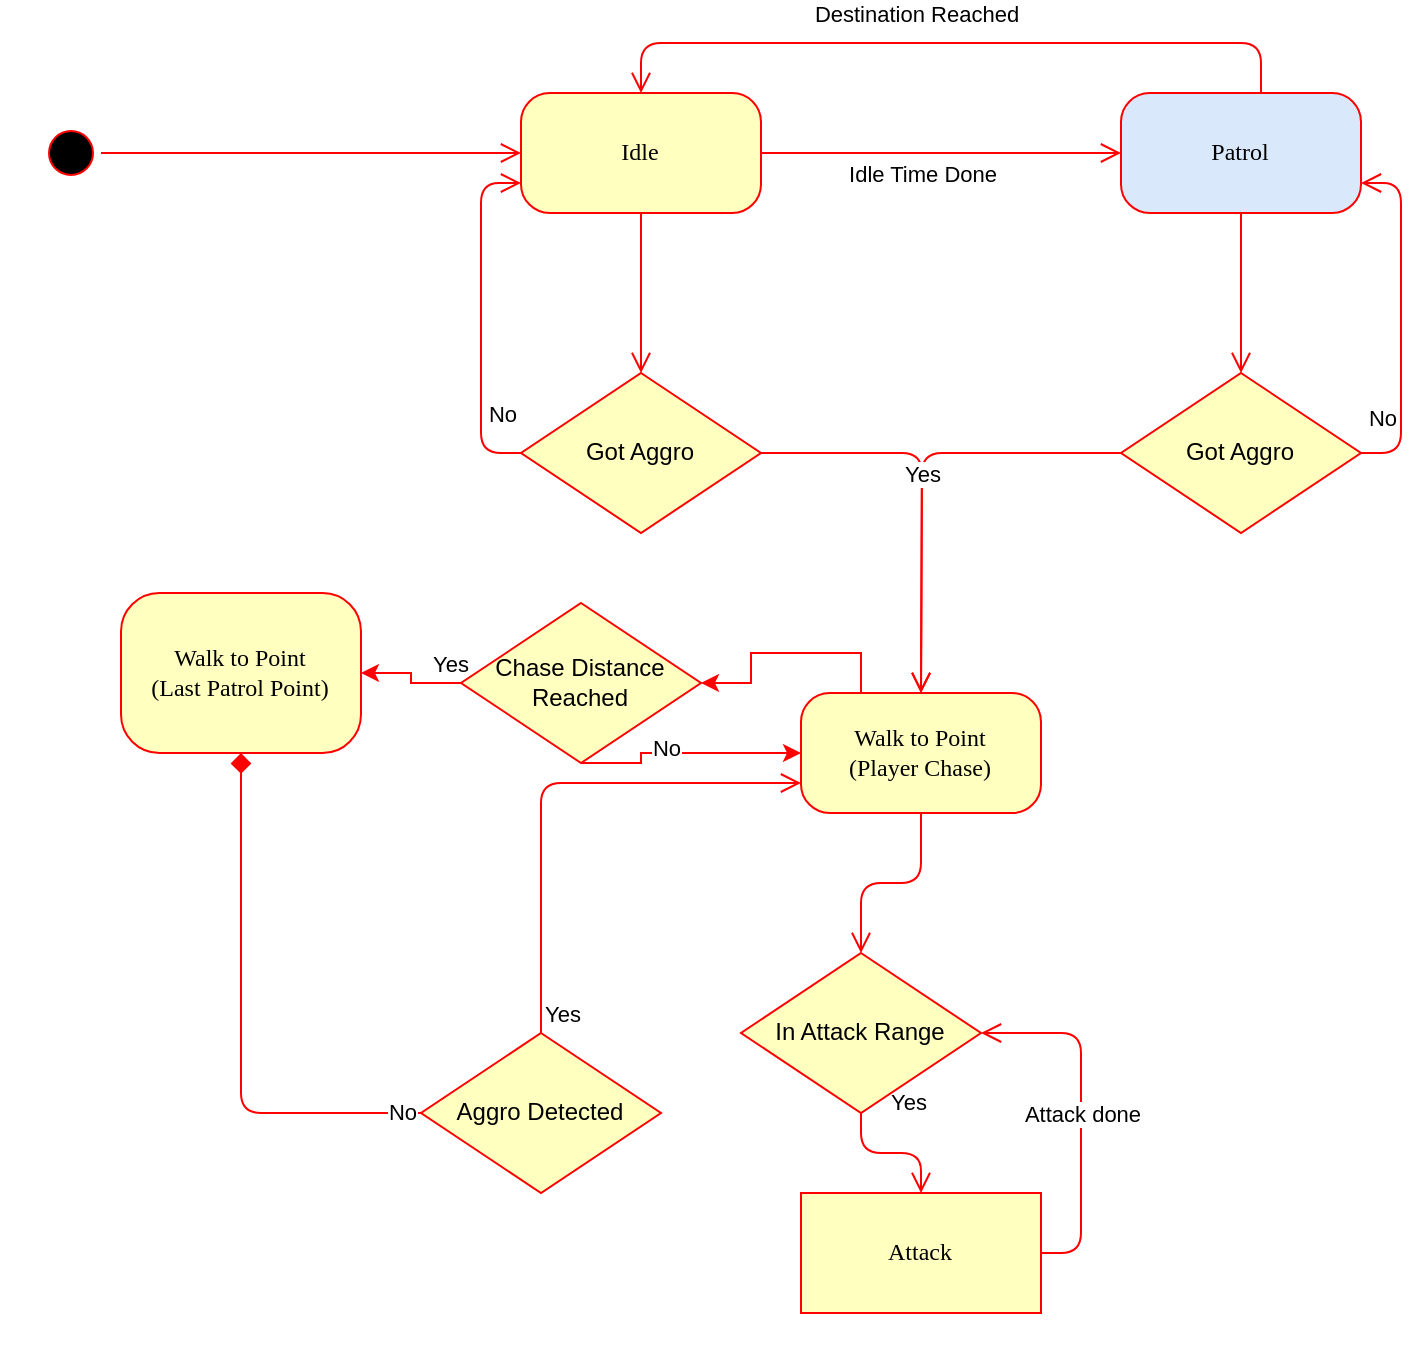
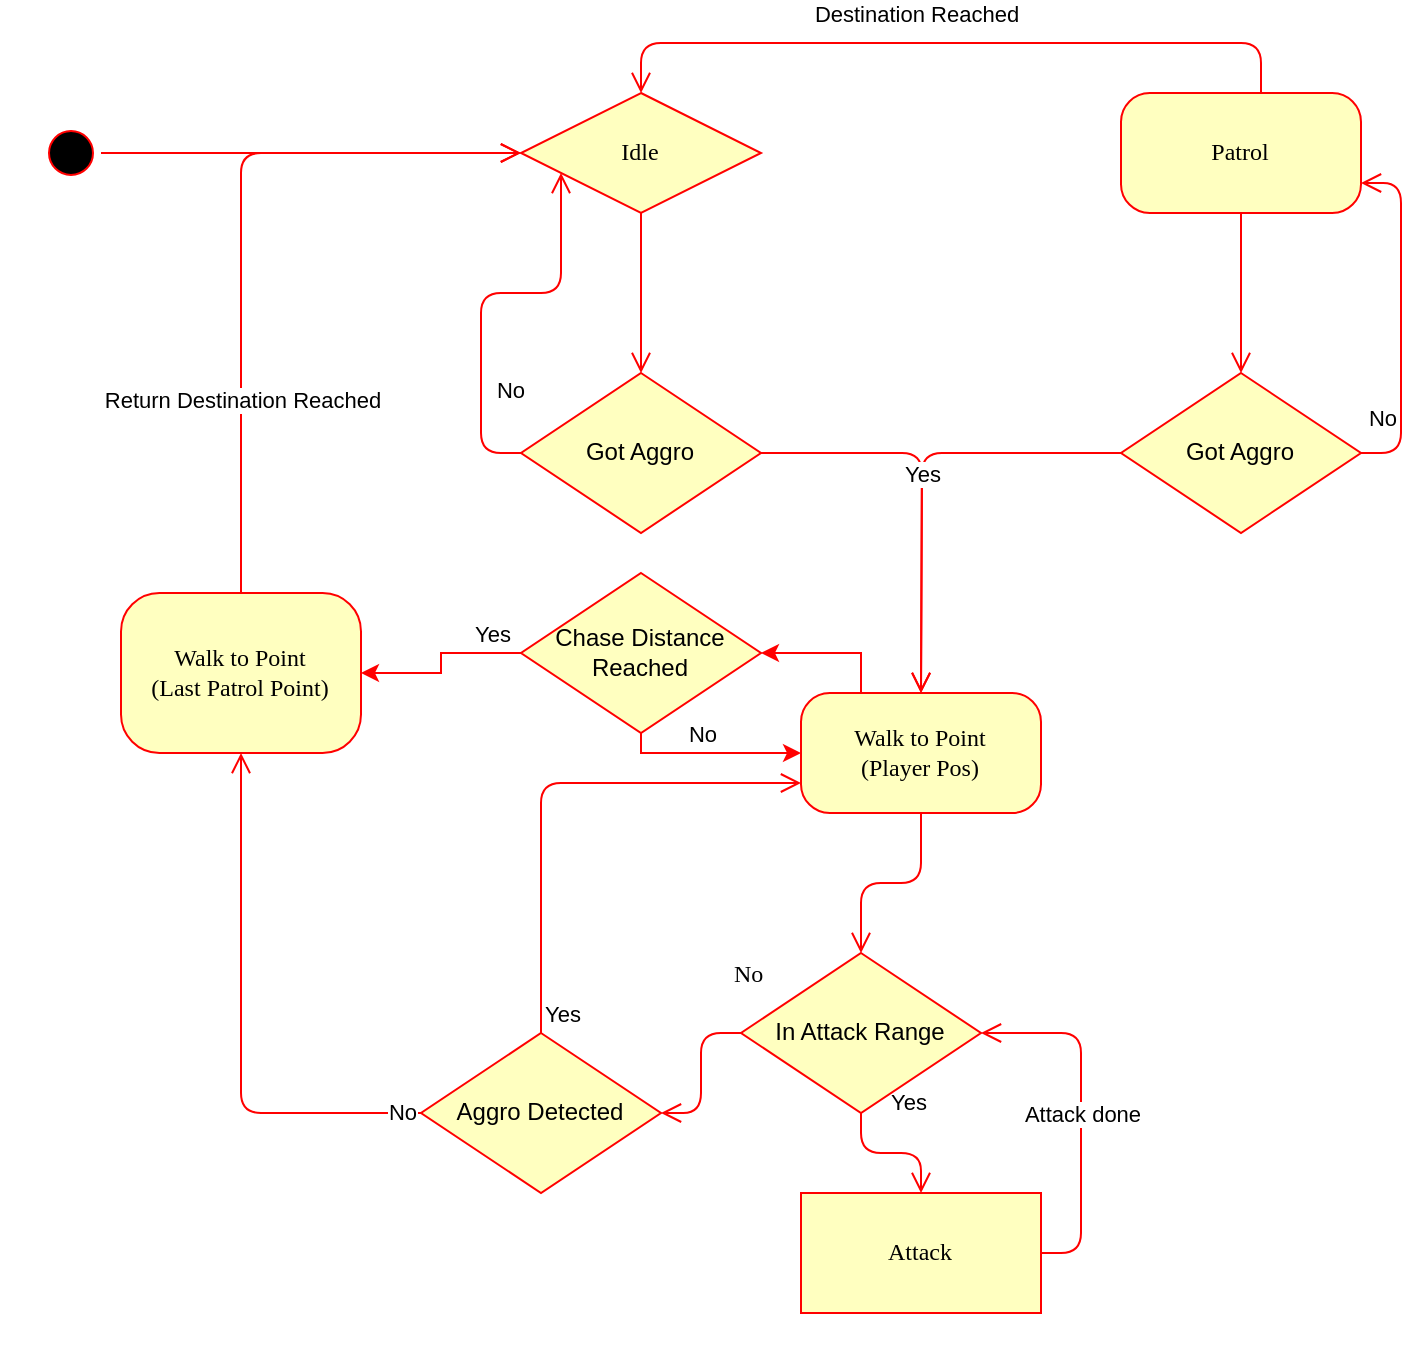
- <mxCell id="6" value="Idle" style="rounded=1;whiteSpace=wrap;html=1;arcSize=24;fillColor=#ffffc0;strokeColor=#ff0000;shadow=0;comic=0;labelBackgroundColor=none;fontFamily=Verdana;fontSize=12;fontColor=#000000;align=center;" parent="1" vertex="1"><mxGeometry x="260" y="45" width="120" height="60" as="geometry" /></mxCell>
+ <mxCell id="6" value="Idle" style="rhombus;whiteSpace=wrap;html=1;arcSize=24;fillColor=#ffffc0;strokeColor=#ff0000;shadow=0;comic=0;labelBackgroundColor=none;fontFamily=Verdana;fontSize=12;fontColor=#000000;align=center;" parent="1" vertex="1"><mxGeometry x="260" y="45" width="120" height="60" as="geometry" /></mxCell>
- <mxCell id="3" style="edgeStyle=orthogonalEdgeStyle;rounded=1;orthogonalLoop=1;jettySize=auto;html=1;exitX=1;exitY=0.5;exitDx=0;exitDy=0;entryX=0;entryY=0.5;entryDx=0;entryDy=0;strokeColor=#ff0000;align=left;verticalAlign=middle;fontFamily=Verdana;fontSize=12;fontColor=default;labelBackgroundColor=none;endArrow=open;endSize=8;" parent="1" source="6" target="14" edge="1"><mxGeometry relative="1" as="geometry" /></mxCell>
- <mxCell id="4" value="Idle Time Done" style="edgeLabel;html=1;align=center;verticalAlign=middle;resizable=0;points=[];" parent="3" vertex="1" connectable="0"><mxGeometry x="-0.068" y="2" relative="1" as="geometry"><mxPoint x="-4" y="12" as="offset" /></mxGeometry></mxCell>
- <mxCell id="14" value="Patrol" style="rounded=1;whiteSpace=wrap;html=1;arcSize=24;fontColor=#000000;fillColor=#dae8fc;strokeColor=#ff0000;glass=0;shadow=0;comic=0;align=center;verticalAlign=middle;fontFamily=Verdana;fontSize=12;labelBackgroundColor=none;" parent="1" vertex="1"><mxGeometry x="560" y="45" width="120" height="60" as="geometry" /></mxCell>
+ <mxCell id="14" value="Patrol" style="rounded=1;whiteSpace=wrap;html=1;arcSize=24;fontColor=#000000;fillColor=#ffffc0;strokeColor=#ff0000;glass=0;shadow=0;comic=0;align=center;verticalAlign=middle;fontFamily=Verdana;fontSize=12;labelBackgroundColor=none;" parent="1" vertex="1"><mxGeometry x="560" y="45" width="120" height="60" as="geometry" /></mxCell>
+ <mxCell id="18" style="edgeStyle=orthogonalEdgeStyle;rounded=1;orthogonalLoop=1;jettySize=auto;html=1;exitX=0.5;exitY=0;exitDx=0;exitDy=0;entryX=0;entryY=0.5;entryDx=0;entryDy=0;strokeColor=#ff0000;align=left;verticalAlign=middle;fontFamily=Verdana;fontSize=12;fontColor=default;labelBackgroundColor=none;endArrow=open;endSize=8;" parent="1" source="20" target="6" edge="1"><mxGeometry relative="1" as="geometry" /></mxCell>
+ <mxCell id="19" value="Return Destination Reached" style="edgeLabel;html=1;align=center;verticalAlign=middle;resizable=0;points=[];" parent="18" vertex="1" connectable="0"><mxGeometry x="-0.429" y="-1" relative="1" as="geometry"><mxPoint x="-1" y="6" as="offset" /></mxGeometry></mxCell>
- <mxCell id="44" value="Chase Distance Reached" style="rhombus;whiteSpace=wrap;html=1;fontColor=#000000;fillColor=#ffffc0;strokeColor=#ff0000;align=center;verticalAlign=middle;fontFamily=Helvetica;fontSize=12;" parent="1" vertex="1"><mxGeometry x="230" y="300" width="120" height="80" as="geometry" /></mxCell>
+ <mxCell id="44" value="Chase Distance Reached" style="rhombus;whiteSpace=wrap;html=1;fontColor=#000000;fillColor=#ffffc0;strokeColor=#ff0000;align=center;verticalAlign=middle;fontFamily=Helvetica;fontSize=12;" parent="1" vertex="1"><mxGeometry x="260" y="285" width="120" height="80" as="geometry" /></mxCell>
- <mxCell id="10" value="Walk to Point&lt;div&gt;(Player Chase)&lt;/div&gt;" style="rounded=1;whiteSpace=wrap;html=1;arcSize=24;fontColor=#000000;fillColor=#ffffc0;strokeColor=#ff0000;shadow=0;comic=0;align=center;verticalAlign=middle;fontFamily=Verdana;fontSize=12;labelBackgroundColor=none;" parent="1" vertex="1"><mxGeometry x="400" y="345" width="120" height="60" as="geometry" /></mxCell>
+ <mxCell id="10" value="Walk to Point&lt;div&gt;(Player Pos)&lt;/div&gt;" style="rounded=1;whiteSpace=wrap;html=1;arcSize=24;fontColor=#000000;fillColor=#ffffc0;strokeColor=#ff0000;shadow=0;comic=0;align=center;verticalAlign=middle;fontFamily=Verdana;fontSize=12;labelBackgroundColor=none;" parent="1" vertex="1"><mxGeometry x="400" y="345" width="120" height="60" as="geometry" /></mxCell>
- <mxCell id="32" style="edgeStyle=orthogonalEdgeStyle;rounded=1;orthogonalLoop=1;jettySize=auto;html=1;exitX=0;exitY=0.5;exitDx=0;exitDy=0;entryX=0.5;entryY=1;entryDx=0;entryDy=0;strokeColor=#ff0000;align=left;verticalAlign=middle;fontFamily=Verdana;fontSize=12;fontColor=default;labelBackgroundColor=none;endArrow=diamond;endSize=8;" parent="1" source="34" target="20" edge="1"><mxGeometry relative="1" as="geometry" /></mxCell>
+ <mxCell id="32" style="edgeStyle=orthogonalEdgeStyle;rounded=1;orthogonalLoop=1;jettySize=auto;html=1;exitX=0;exitY=0.5;exitDx=0;exitDy=0;entryX=0.5;entryY=1;entryDx=0;entryDy=0;strokeColor=#ff0000;align=left;verticalAlign=middle;fontFamily=Verdana;fontSize=12;fontColor=default;labelBackgroundColor=none;endArrow=open;endSize=8;" parent="1" source="34" target="20" edge="1"><mxGeometry relative="1" as="geometry" /></mxCell>
+ <mxCell id="27" style="edgeStyle=orthogonalEdgeStyle;rounded=1;orthogonalLoop=1;jettySize=auto;html=1;exitX=0;exitY=0.5;exitDx=0;exitDy=0;entryX=1;entryY=0.5;entryDx=0;entryDy=0;strokeColor=#ff0000;align=left;verticalAlign=middle;fontFamily=Verdana;fontSize=12;fontColor=default;labelBackgroundColor=none;endArrow=open;endSize=8;" parent="1" source="29" target="34" edge="1"><mxGeometry relative="1" as="geometry" /></mxCell>
+ <mxCell id="28" value="No" style="edgeLabel;html=1;align=left;verticalAlign=middle;resizable=0;points=[];rounded=1;strokeColor=#ff0000;fontFamily=Verdana;fontSize=12;fontColor=default;labelBackgroundColor=none;" parent="27" vertex="1" connectable="0"><mxGeometry x="0.163" y="3" relative="1" as="geometry"><mxPoint x="12" y="-57" as="offset" /></mxGeometry></mxCell>
